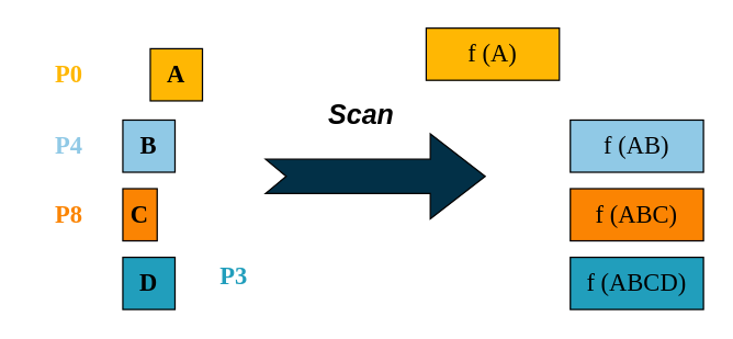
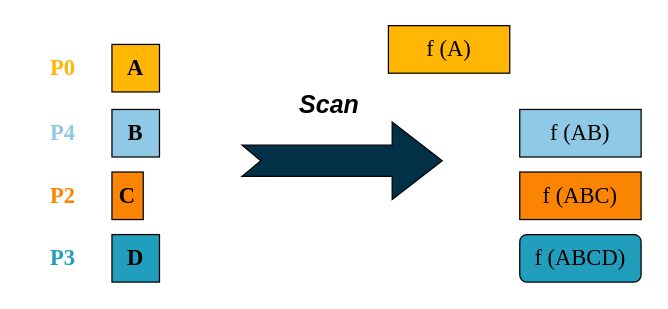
- <mxCell id="2" value="&lt;font style=&quot;font-size: 18px;&quot; face=&quot;Times New Roman&quot;&gt;&lt;b&gt;A&lt;/b&gt;&lt;/font&gt;" style="whiteSpace=wrap;html=1;aspect=fixed;fillColor=#FFB703;" vertex="1" parent="1"><mxGeometry x="109" y="35" width="38" height="38" as="geometry" /></mxCell>
+ <mxCell id="2" value="&lt;font style=&quot;font-size: 18px;&quot; face=&quot;Times New Roman&quot;&gt;&lt;b&gt;A&lt;/b&gt;&lt;/font&gt;" style="whiteSpace=wrap;html=1;aspect=fixed;fillColor=#FFB703;" vertex="1" parent="1"><mxGeometry x="89" y="35" width="38" height="38" as="geometry" /></mxCell>
- <mxCell id="8" value="&lt;font color=&quot;#fb8402&quot; style=&quot;font-size: 18px;&quot; face=&quot;Times New Roman&quot;&gt;&lt;b&gt;P8&lt;/b&gt;&lt;/font&gt;" style="text;html=1;strokeColor=none;fillColor=none;align=center;verticalAlign=middle;whiteSpace=wrap;rounded=0;" vertex="1" parent="1"><mxGeometry x="20" y="141" width="60" height="30" as="geometry" /></mxCell>
+ <mxCell id="8" value="&lt;font color=&quot;#fb8402&quot; style=&quot;font-size: 18px;&quot; face=&quot;Times New Roman&quot;&gt;&lt;b&gt;P2&lt;/b&gt;&lt;/font&gt;" style="text;html=1;strokeColor=none;fillColor=none;align=center;verticalAlign=middle;whiteSpace=wrap;rounded=0;" vertex="1" parent="1"><mxGeometry x="20" y="141" width="60" height="30" as="geometry" /></mxCell>
- <mxCell id="9" value="&lt;font color=&quot;#219ebc&quot; style=&quot;font-size: 18px;&quot; face=&quot;Times New Roman&quot;&gt;&lt;b&gt;P3&lt;/b&gt;&lt;/font&gt;" style="text;html=1;strokeColor=none;fillColor=none;align=center;verticalAlign=middle;whiteSpace=wrap;rounded=0;" vertex="1" parent="1"><mxGeometry x="140" y="186" width="60" height="30" as="geometry" /></mxCell>
+ <mxCell id="9" value="&lt;font color=&quot;#219ebc&quot; style=&quot;font-size: 18px;&quot; face=&quot;Times New Roman&quot;&gt;&lt;b&gt;P3&lt;/b&gt;&lt;/font&gt;" style="text;html=1;strokeColor=none;fillColor=none;align=center;verticalAlign=middle;whiteSpace=wrap;rounded=0;" vertex="1" parent="1"><mxGeometry x="20" y="191" width="60" height="30" as="geometry" /></mxCell>
- <mxCell id="15" value="&lt;font style=&quot;font-size: 18px;&quot; face=&quot;Times New Roman&quot;&gt;f (ABCD)&lt;/font&gt;" style="rounded=0;whiteSpace=wrap;html=1;fillColor=#219EBC;" vertex="1" parent="1"><mxGeometry x="415" y="187" width="97" height="38" as="geometry" /></mxCell>
+ <mxCell id="15" value="&lt;font style=&quot;font-size: 18px;&quot; face=&quot;Times New Roman&quot;&gt;f (ABCD)&lt;/font&gt;" style="whiteSpace=wrap;html=1;fillColor=#219EBC;rounded=1;" vertex="1" parent="1"><mxGeometry x="415" y="187" width="97" height="38" as="geometry" /></mxCell>
